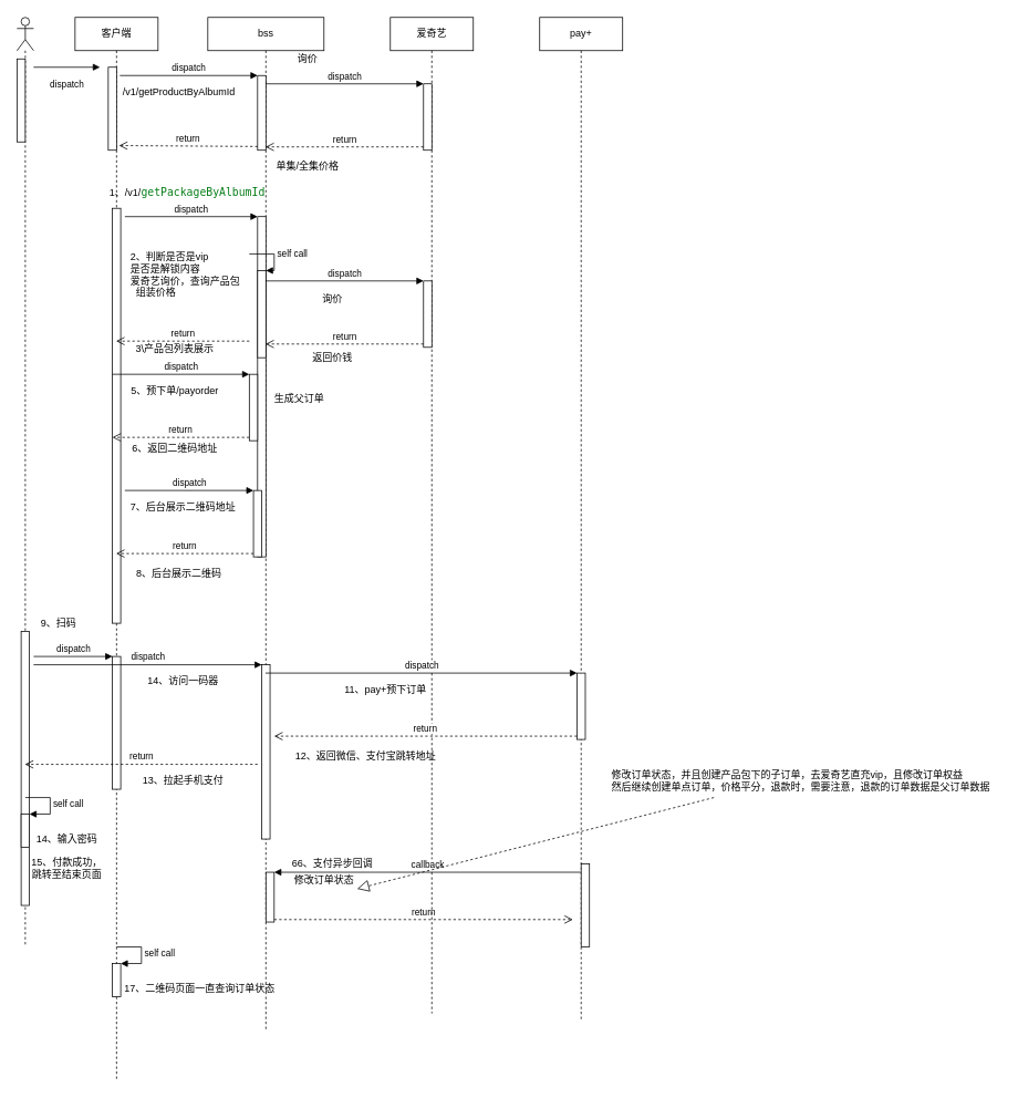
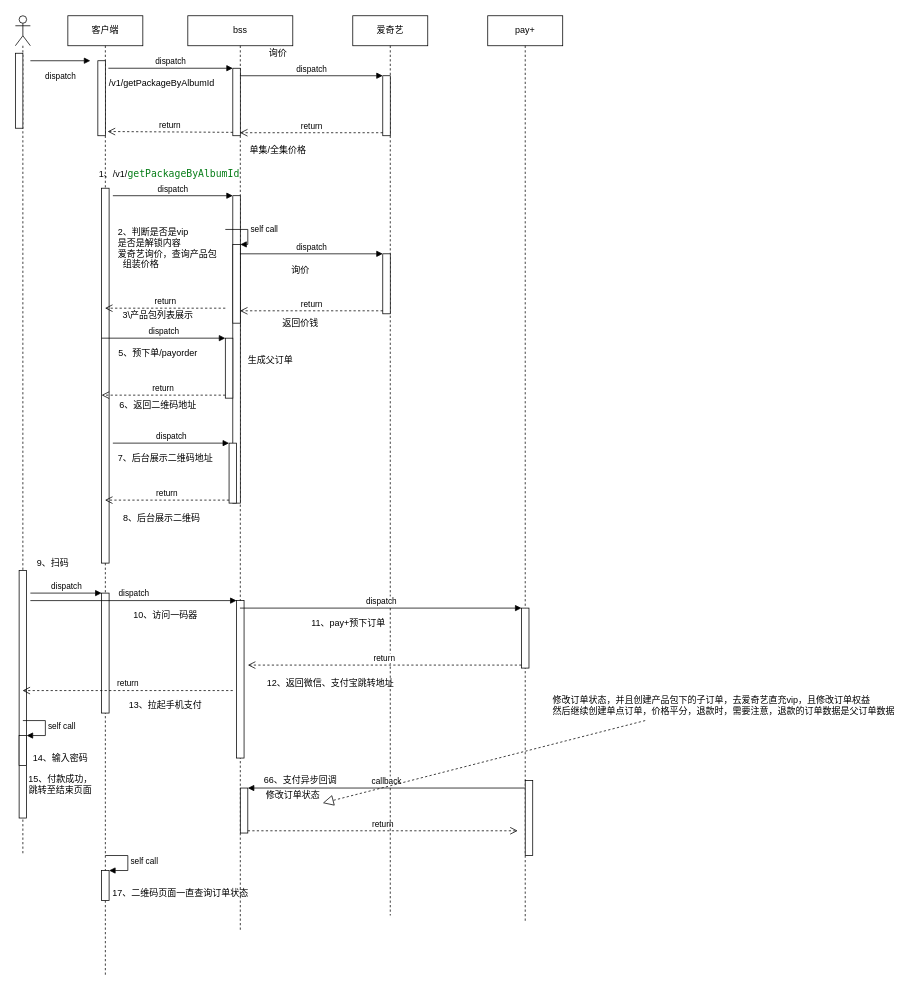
- <mxCell id="4" value="/v1/getProductByAlbumId" style="text;html=1;align=center;verticalAlign=middle;resizable=0;points=[];autosize=1;strokeColor=none;fillColor=none;" parent="2" vertex="1"><mxGeometry x="-110" y="80" width="150" height="20" as="geometry" /></mxCell>
+ <mxCell id="4" value="/v1/getPackageByAlbumId" style="text;html=1;align=center;verticalAlign=middle;resizable=0;points=[];autosize=1;strokeColor=none;fillColor=none;" parent="2" vertex="1"><mxGeometry x="-110" y="80" width="150" height="20" as="geometry" /></mxCell>
- <mxCell id="56" value="14、访问一码器" style="text;html=1;align=center;verticalAlign=middle;resizable=0;points=[];autosize=1;strokeColor=none;fillColor=none;" parent="1" vertex="1"><mxGeometry x="170" y="810" width="100" height="20" as="geometry" /></mxCell>
+ <mxCell id="56" value="10、访问一码器" style="text;html=1;align=center;verticalAlign=middle;resizable=0;points=[];autosize=1;strokeColor=none;fillColor=none;" parent="1" vertex="1"><mxGeometry x="170" y="810" width="100" height="20" as="geometry" /></mxCell>
